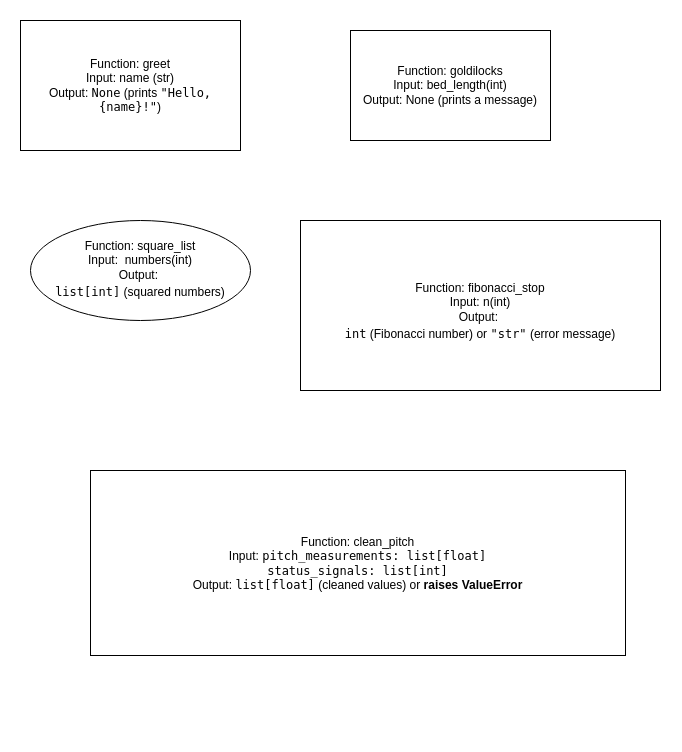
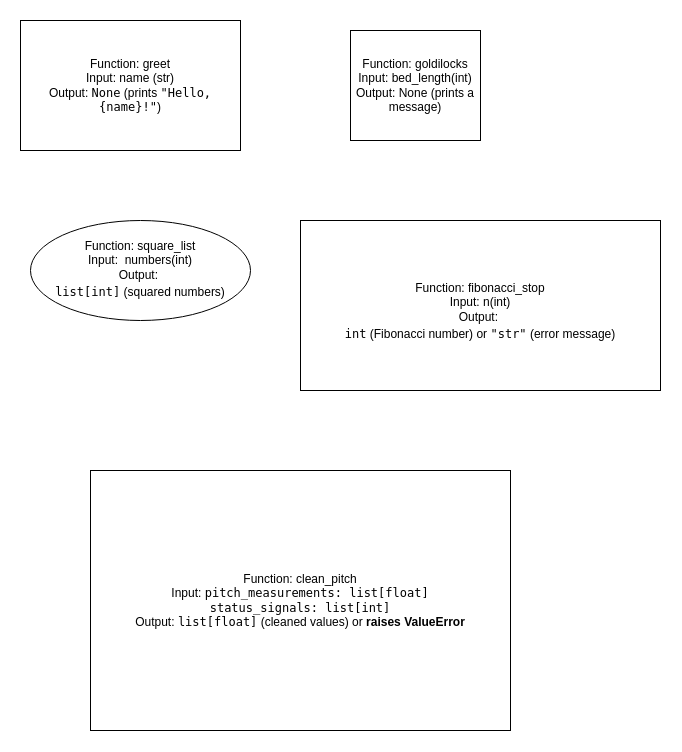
- <mxCell id="3" value="Function: goldilocks&lt;div&gt;Input: bed_length(int)&lt;/div&gt;&lt;div&gt;Output: None (prints a message)&lt;/div&gt;" style="rounded=0;whiteSpace=wrap;html=1;" vertex="1" parent="1"><mxGeometry x="350" y="30" width="200" height="110" as="geometry" /></mxCell>
+ <mxCell id="3" value="Function: goldilocks&lt;div&gt;Input: bed_length(int)&lt;/div&gt;&lt;div&gt;Output: None (prints a message)&lt;/div&gt;" style="rounded=0;whiteSpace=wrap;html=1;" vertex="1" parent="1"><mxGeometry x="350" y="30" width="130" height="110" as="geometry" /></mxCell>
- <mxCell id="6" value="Function: clean_pitch&lt;div&gt;Input:&amp;nbsp;&lt;code data-end=&quot;3318&quot; data-start=&quot;3285&quot;&gt;pitch_measurements: list[float]&lt;/code&gt;&lt;br&gt;&lt;code data-end=&quot;3349&quot; data-start=&quot;3322&quot;&gt;status_signals: list[int]&lt;/code&gt;&lt;br&gt;Output:&amp;nbsp;&lt;code data-end=&quot;3365&quot; data-start=&quot;3352&quot;&gt;list[float]&lt;/code&gt;&lt;span style=&quot;background-color: transparent;&quot;&gt; (cleaned values) or &lt;/span&gt;&lt;strong style=&quot;background-color: transparent;&quot; data-end=&quot;3407&quot; data-start=&quot;3386&quot;&gt;raises ValueError&lt;/strong&gt;&lt;/div&gt;" style="rounded=0;whiteSpace=wrap;html=1;" vertex="1" parent="1"><mxGeometry x="90" y="470" width="535" height="185" as="geometry" /></mxCell>
+ <mxCell id="6" value="Function: clean_pitch&lt;div&gt;Input:&amp;nbsp;&lt;code data-end=&quot;3318&quot; data-start=&quot;3285&quot;&gt;pitch_measurements: list[float]&lt;/code&gt;&lt;br&gt;&lt;code data-end=&quot;3349&quot; data-start=&quot;3322&quot;&gt;status_signals: list[int]&lt;/code&gt;&lt;br&gt;Output:&amp;nbsp;&lt;code data-end=&quot;3365&quot; data-start=&quot;3352&quot;&gt;list[float]&lt;/code&gt;&lt;span style=&quot;background-color: transparent;&quot;&gt; (cleaned values) or &lt;/span&gt;&lt;strong style=&quot;background-color: transparent;&quot; data-end=&quot;3407&quot; data-start=&quot;3386&quot;&gt;raises ValueError&lt;/strong&gt;&lt;/div&gt;" style="rounded=0;whiteSpace=wrap;html=1;" vertex="1" parent="1"><mxGeometry x="90" y="470" width="420" height="260" as="geometry" /></mxCell>
